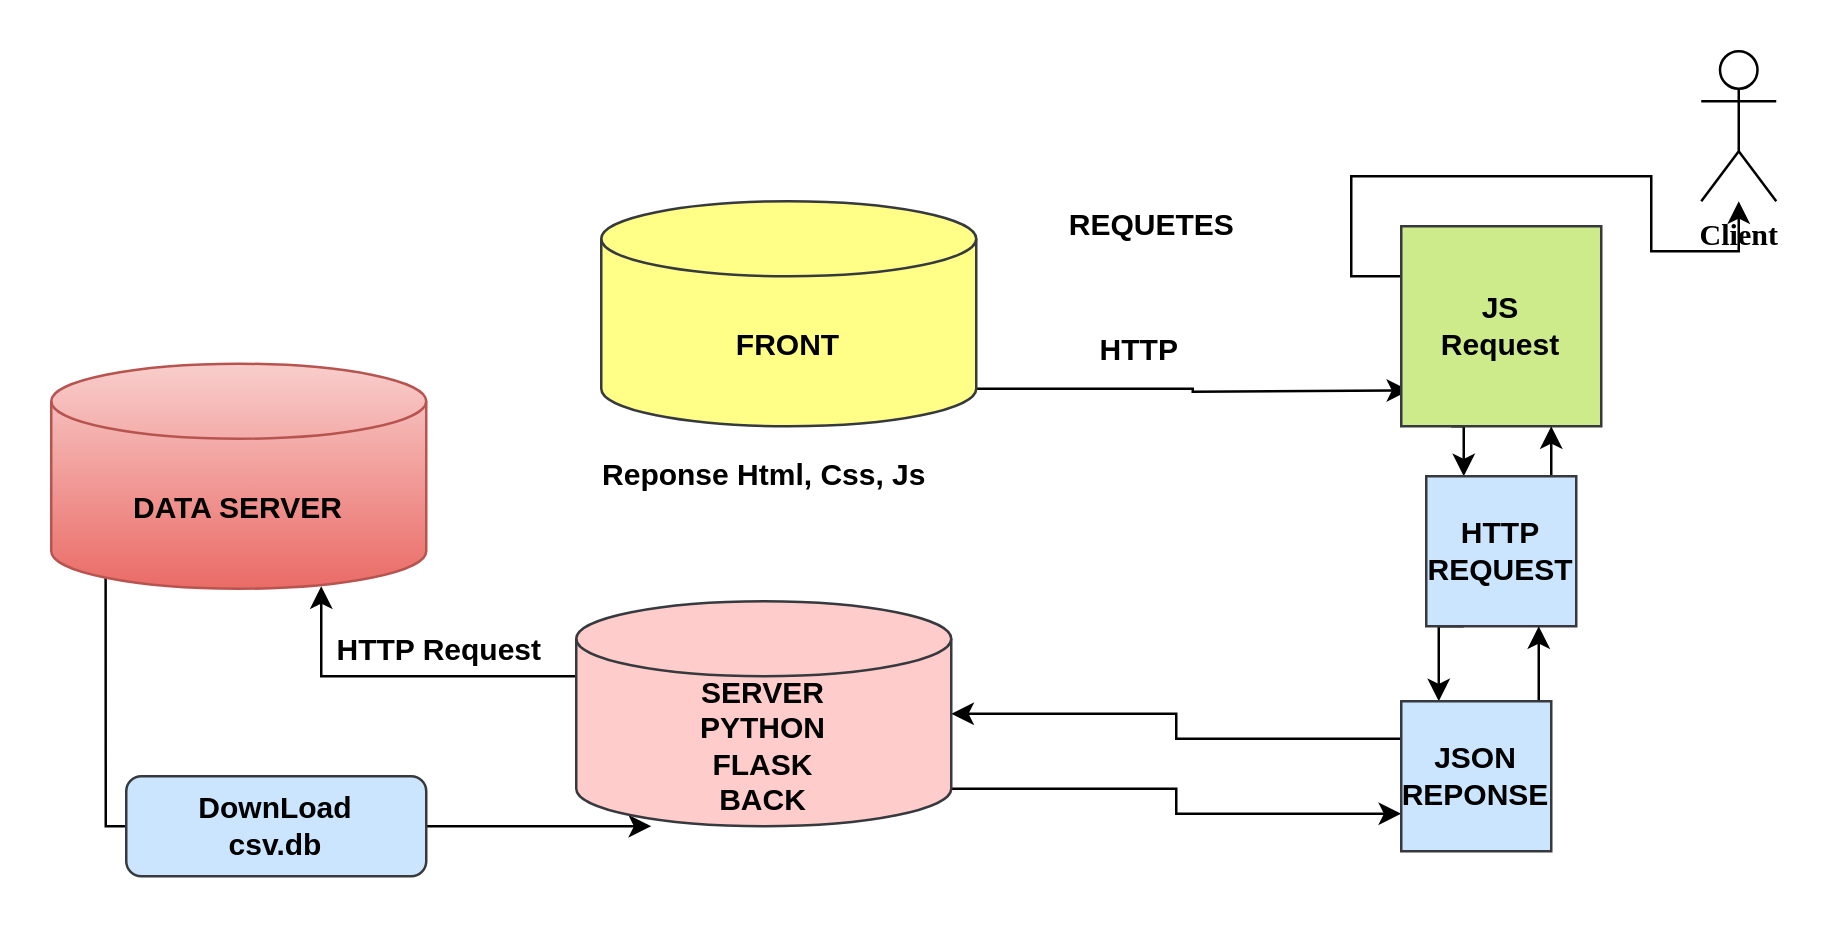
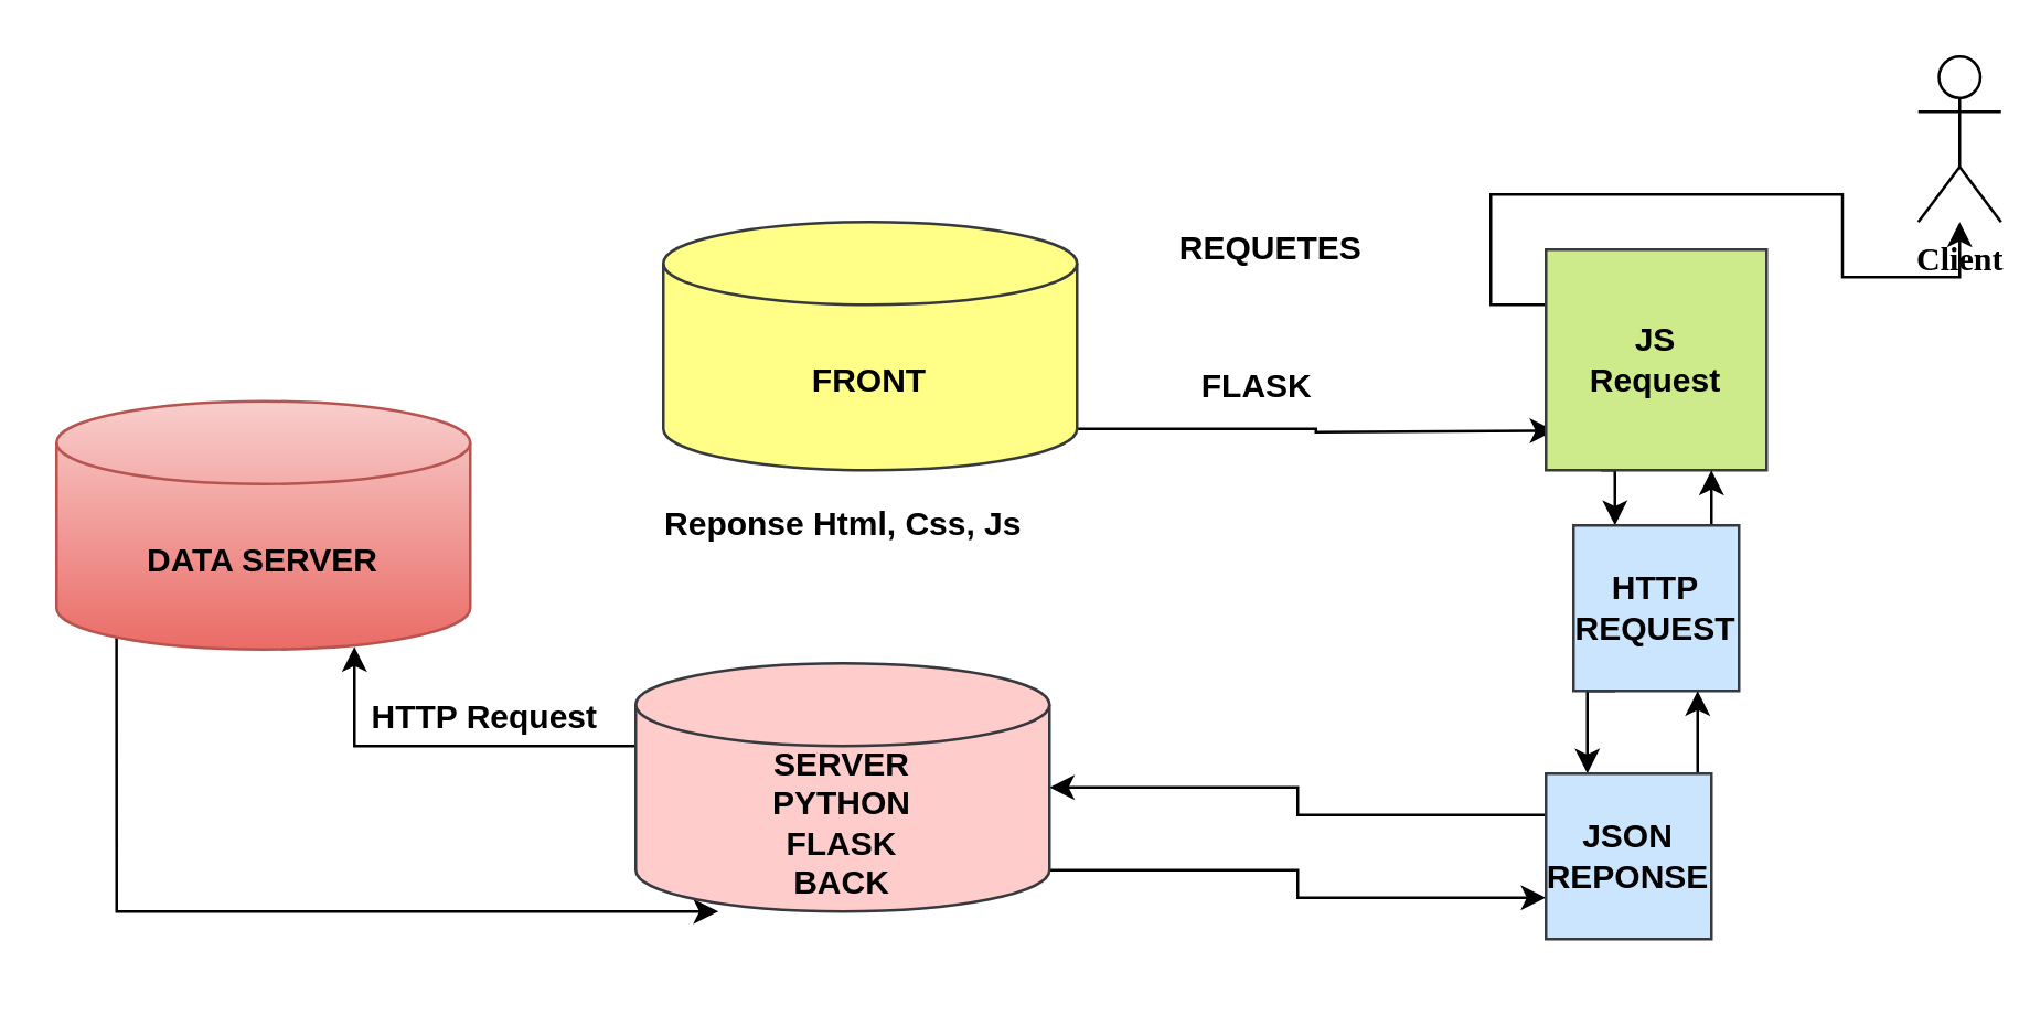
- <mxCell id="15" value="&lt;b&gt;Client&lt;/b&gt;" style="shape=umlActor;verticalLabelPosition=bottom;verticalAlign=top;html=1;outlineConnect=0;fontStyle=0;fillColor=none;fontFamily=Comic Sans MS;" vertex="1" parent="1"><mxGeometry x="680" y="20" width="30" height="60" as="geometry" /></mxCell>
+ <mxCell id="15" value="&lt;b&gt;Client&lt;/b&gt;" style="shape=umlActor;verticalLabelPosition=bottom;verticalAlign=top;html=1;outlineConnect=0;fontStyle=0;fillColor=none;fontFamily=Comic Sans MS;" vertex="1" parent="1"><mxGeometry x="695" y="20" width="30" height="60" as="geometry" /></mxCell>
- <mxCell id="11" value="&lt;b&gt;HTTP&lt;/b&gt;" style="text;html=1;align=center;verticalAlign=middle;resizable=0;points=[];autosize=1;" vertex="1" parent="1"><mxGeometry x="430" y="130" width="50" height="20" as="geometry" /></mxCell>
+ <mxCell id="11" value="&lt;b&gt;FLASK&lt;/b&gt;" style="text;html=1;align=center;verticalAlign=middle;resizable=0;points=[];autosize=1;" vertex="1" parent="1"><mxGeometry x="430" y="130" width="50" height="20" as="geometry" /></mxCell>
- <mxCell id="23" value="&lt;div&gt;&lt;b&gt;DownLoad&lt;/b&gt;&lt;/div&gt;&lt;div&gt;&lt;b&gt;csv.db&lt;br&gt;&lt;/b&gt;&lt;/div&gt;" style="rounded=1;whiteSpace=wrap;html=1;fillColor=#cce5ff;strokeColor=#36393d;" vertex="1" parent="1"><mxGeometry x="50" y="310" width="120" height="40" as="geometry" /></mxCell>
